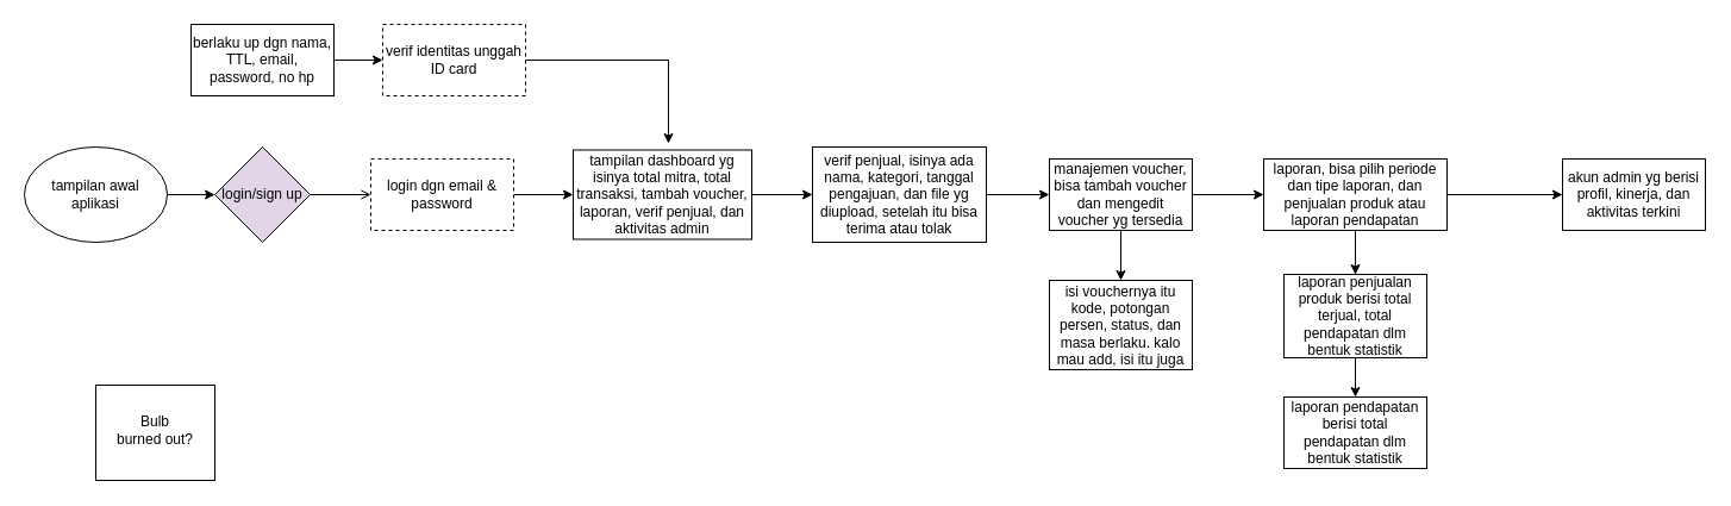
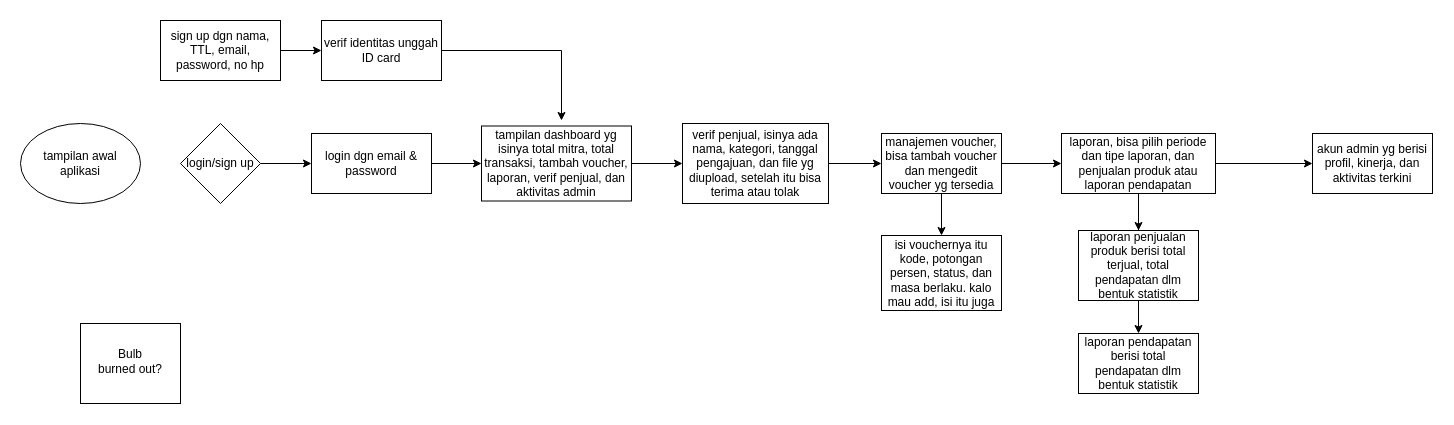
- <mxCell id="8" value="berlaku up dgn nama, TTL, email, password, no hp" style="whiteSpace=wrap;html=1;" vertex="1" parent="1"><mxGeometry x="160" y="20" width="120" height="60" as="geometry" /></mxCell>
+ <mxCell id="8" value="sign up dgn nama, TTL, email, password, no hp" style="whiteSpace=wrap;html=1;" vertex="1" parent="1"><mxGeometry x="160" y="20" width="120" height="60" as="geometry" /></mxCell>
- <mxCell id="11" value="verif identitas unggah ID card" style="whiteSpace=wrap;html=1;dashed=1;" vertex="1" parent="1"><mxGeometry x="321" y="20" width="120" height="60" as="geometry" /></mxCell>
+ <mxCell id="11" value="verif identitas unggah ID card" style="whiteSpace=wrap;html=1;" vertex="1" parent="1"><mxGeometry x="321" y="20" width="120" height="60" as="geometry" /></mxCell>
- <mxCell id="3" value="" style="edgeStyle=orthogonalEdgeStyle;rounded=0;orthogonalLoop=1;jettySize=auto;html=1;" edge="1" parent="1" source="4" target="6"><mxGeometry relative="1" as="geometry" /></mxCell>
- <mxCell id="6" value="login/sign up" style="rhombus;whiteSpace=wrap;html=1;fillColor=#e1d5e7;" vertex="1" parent="1"><mxGeometry x="180" y="123" width="80" height="80" as="geometry" /></mxCell>
+ <mxCell id="6" value="login/sign up" style="rhombus;whiteSpace=wrap;html=1;" vertex="1" parent="1"><mxGeometry x="180" y="123" width="80" height="80" as="geometry" /></mxCell>
- <mxCell id="5" value="" style="edgeStyle=orthogonalEdgeStyle;rounded=0;orthogonalLoop=1;jettySize=auto;html=1;endArrow=open;" edge="1" parent="1" source="6" target="10"><mxGeometry relative="1" as="geometry" /></mxCell>
+ <mxCell id="5" value="" style="edgeStyle=orthogonalEdgeStyle;rounded=0;orthogonalLoop=1;jettySize=auto;html=1;" edge="1" parent="1" source="6" target="10"><mxGeometry relative="1" as="geometry" /></mxCell>
- <mxCell id="10" value="login dgn email &amp;amp; password" style="whiteSpace=wrap;html=1;dashed=1;" vertex="1" parent="1"><mxGeometry x="311" y="133" width="120" height="60" as="geometry" /></mxCell>
+ <mxCell id="10" value="login dgn email &amp;amp; password" style="whiteSpace=wrap;html=1;" vertex="1" parent="1"><mxGeometry x="311" y="133" width="120" height="60" as="geometry" /></mxCell>
